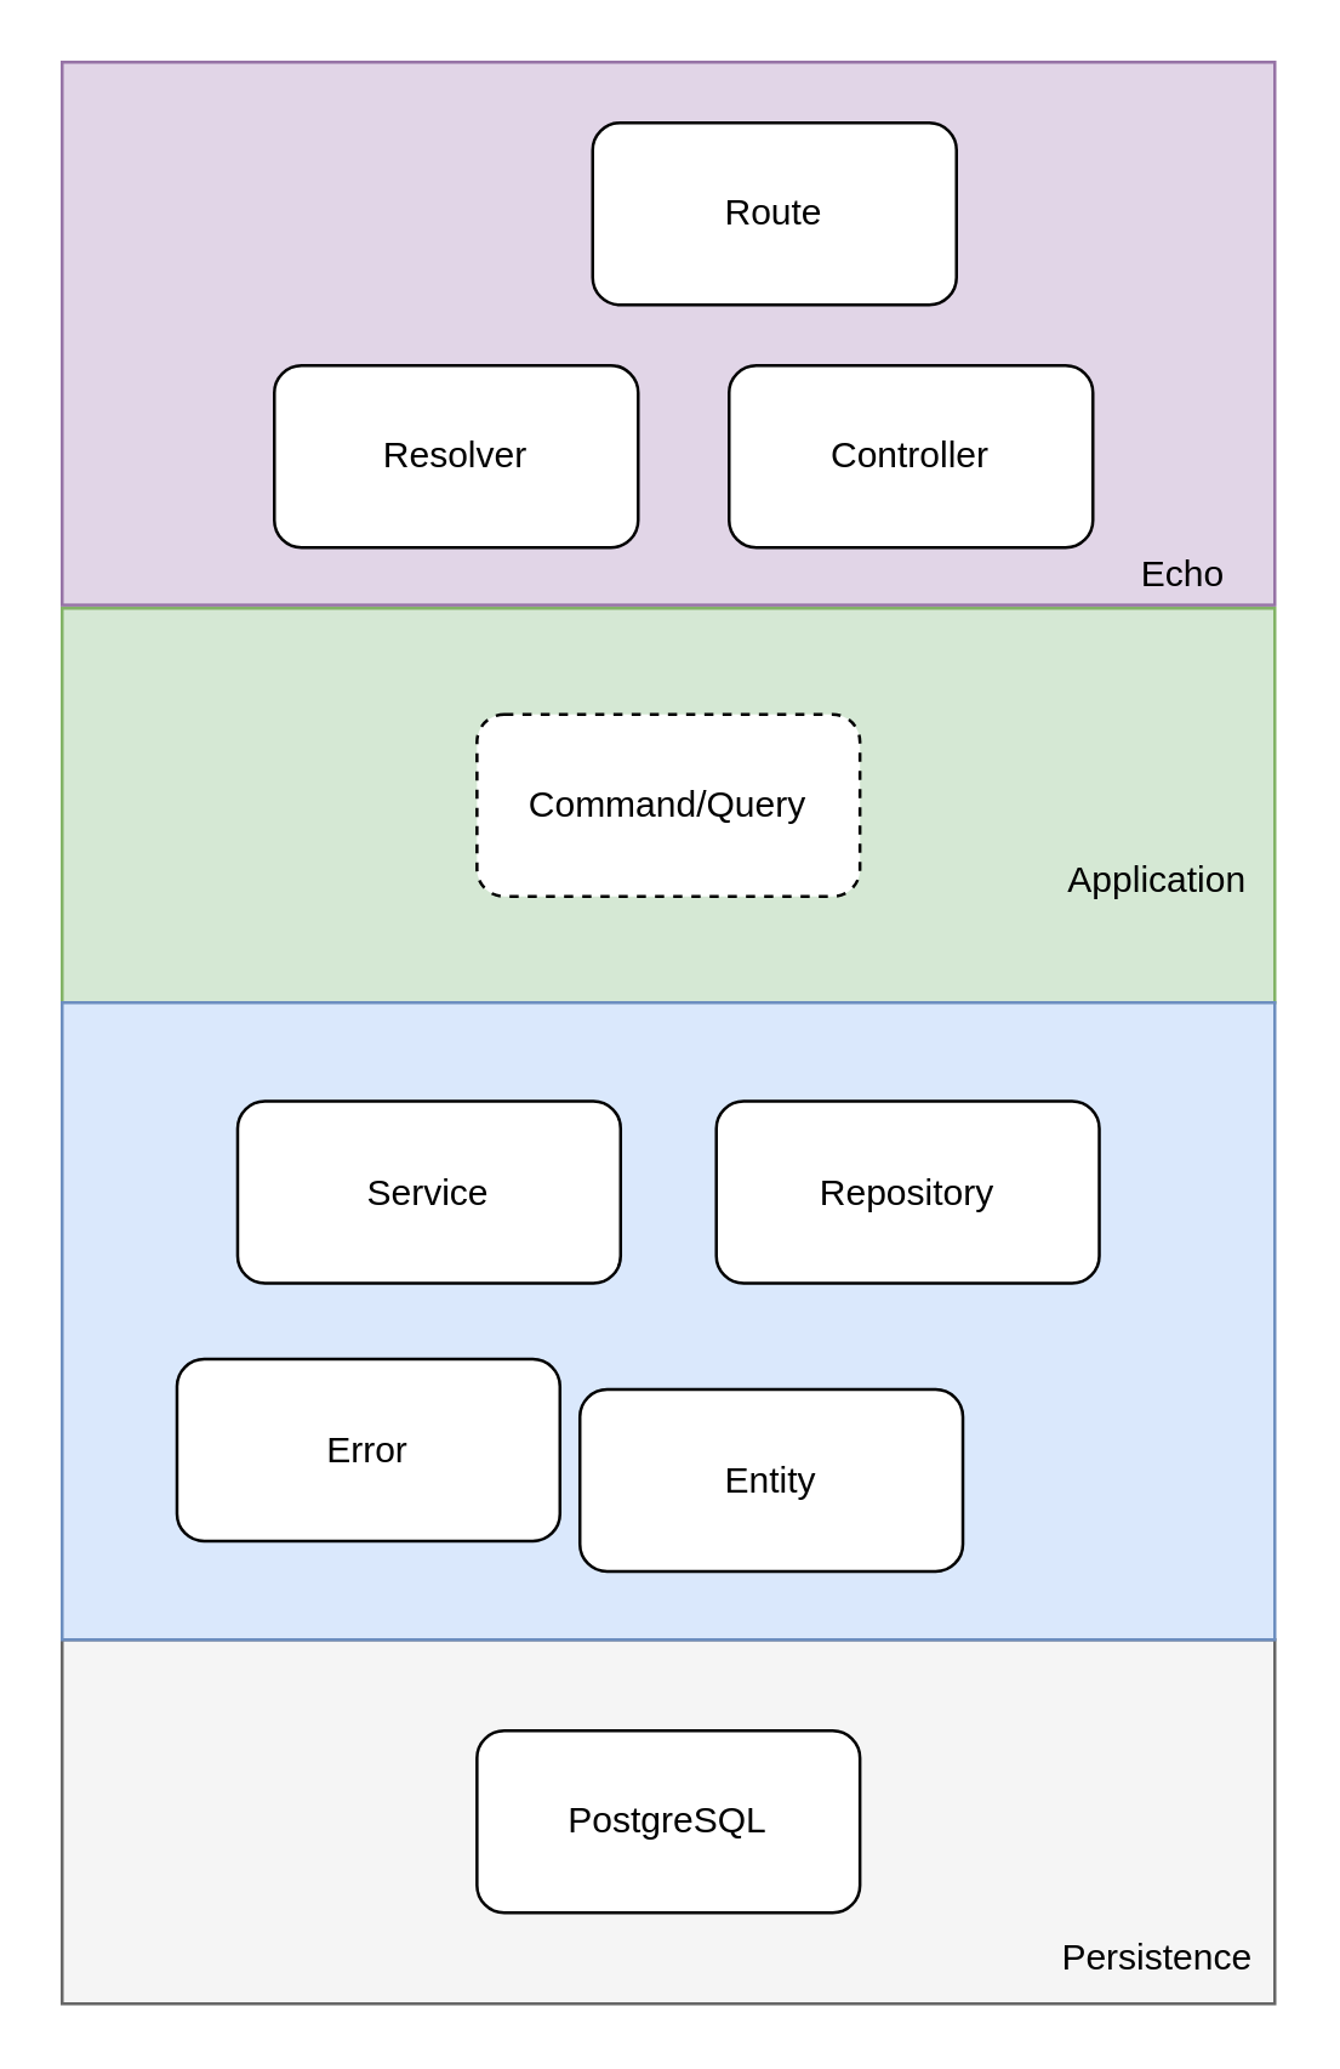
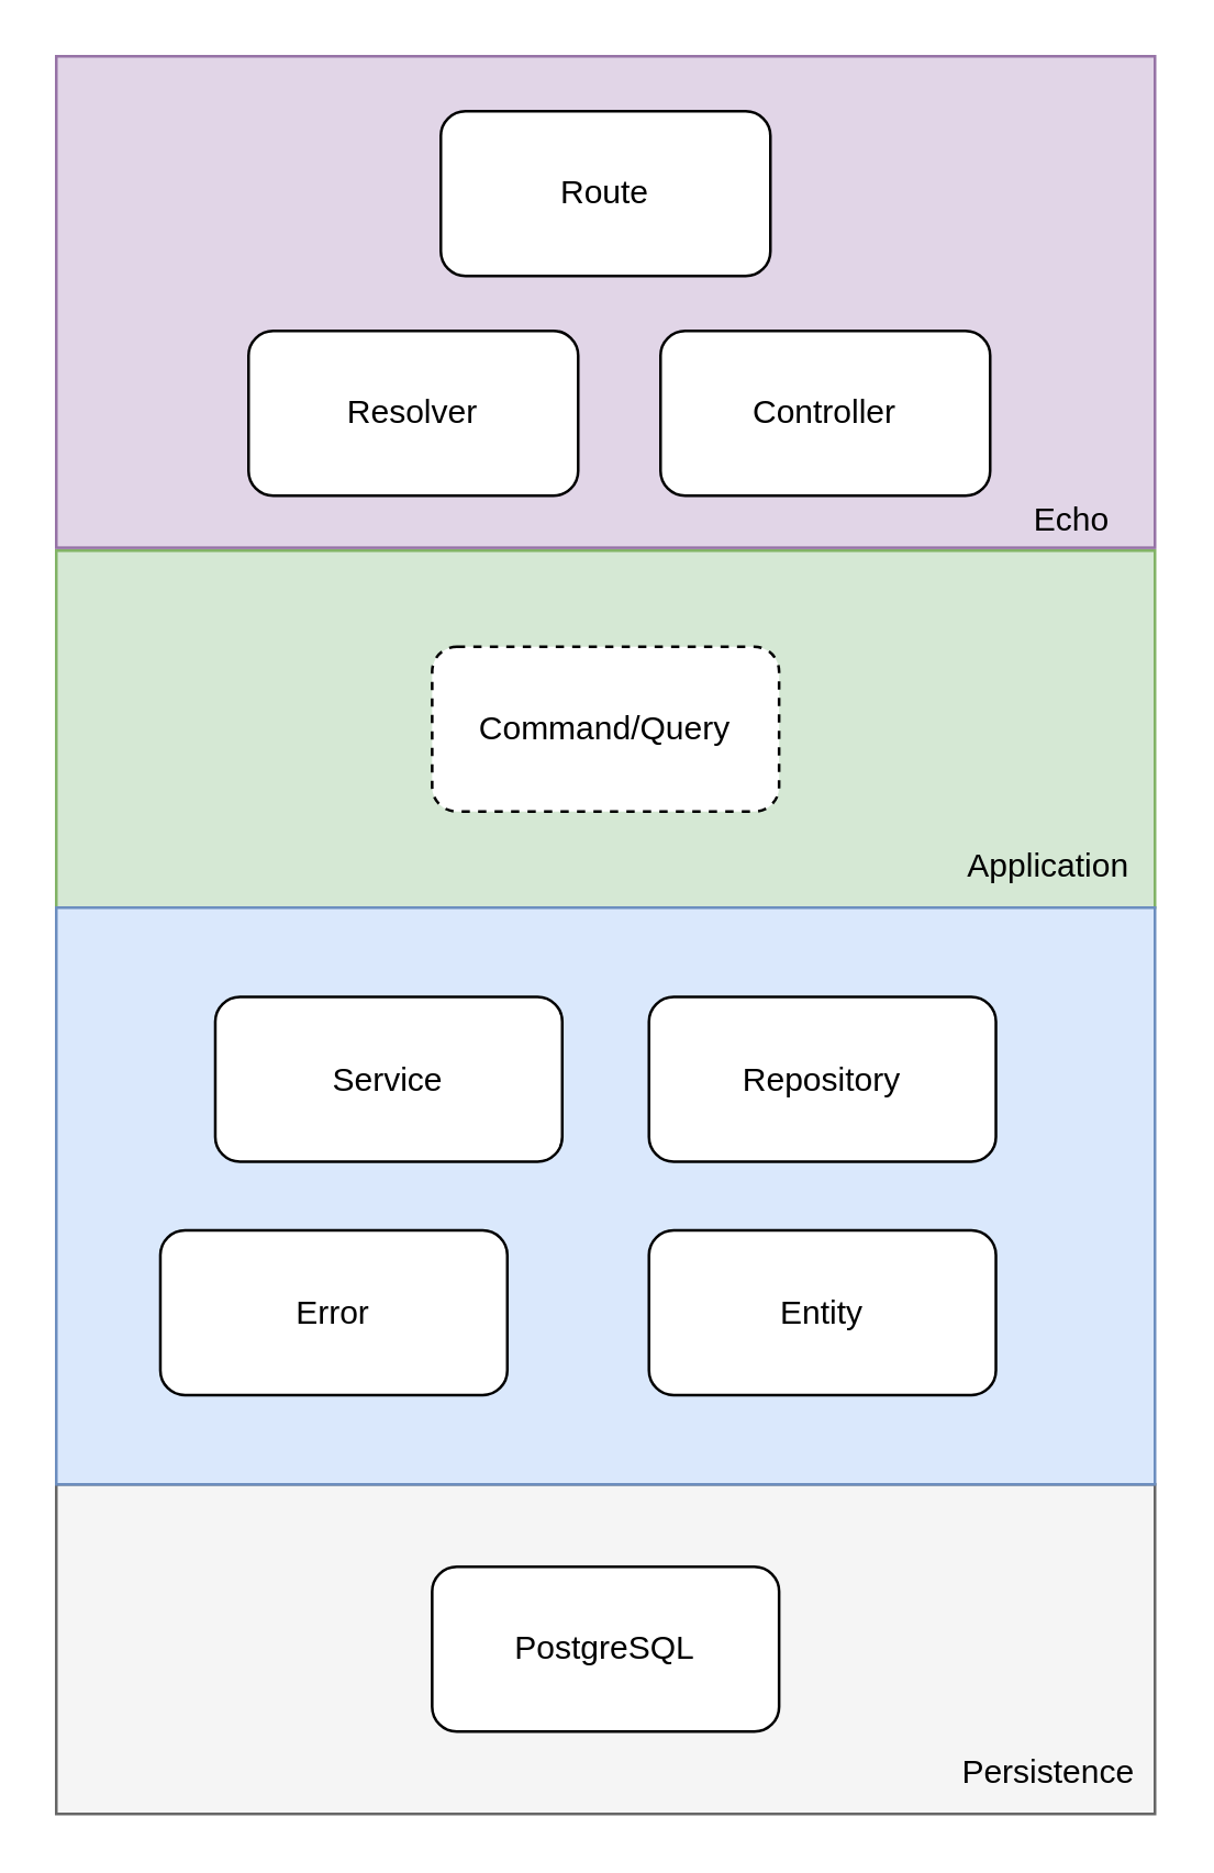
- <mxCell id="21" value="Route" style="rounded=1;whiteSpace=wrap;html=1;container=0;" parent="19" vertex="1"><mxGeometry x="175" y="20" width="120" height="60" as="geometry" /></mxCell>
+ <mxCell id="21" value="Route" style="rounded=1;whiteSpace=wrap;html=1;container=0;" parent="19" vertex="1"><mxGeometry x="140" y="20" width="120" height="60" as="geometry" /></mxCell>
- <mxCell id="9" value="Application" style="text;html=1;align=center;verticalAlign=middle;whiteSpace=wrap;rounded=0;" parent="7" vertex="1"><mxGeometry x="330.002" y="75" width="63.158" height="30" as="geometry" /></mxCell>
+ <mxCell id="9" value="Application" style="text;html=1;align=center;verticalAlign=middle;whiteSpace=wrap;rounded=0;" parent="7" vertex="1"><mxGeometry x="330.002" y="100" width="63.158" height="30" as="geometry" /></mxCell>
- <mxCell id="15" value="Entity" style="rounded=1;whiteSpace=wrap;html=1;" parent="13" vertex="1"><mxGeometry x="170.786" y="127.5" width="126.316" height="60" as="geometry" /></mxCell>
+ <mxCell id="15" value="Entity" style="rounded=1;whiteSpace=wrap;html=1;" parent="13" vertex="1"><mxGeometry x="215.786" y="117.5" width="126.316" height="60" as="geometry" /></mxCell>
